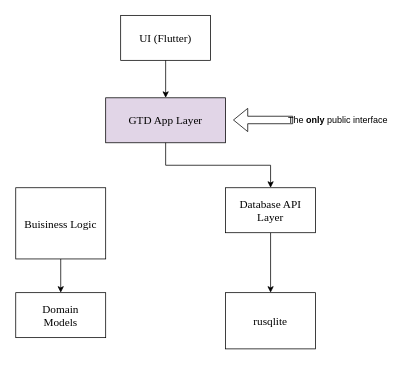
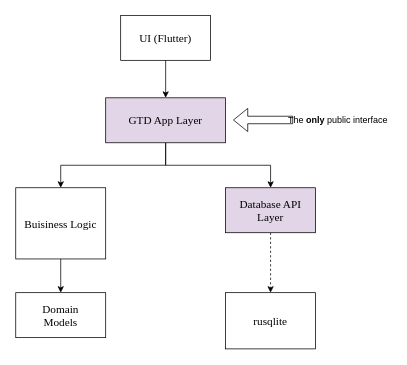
+ <mxCell id="4" value="" style="edgeStyle=orthogonalEdgeStyle;rounded=0;orthogonalLoop=1;jettySize=auto;html=1;" edge="1" parent="1" source="5" target="7"><mxGeometry relative="1" as="geometry" /></mxCell>
- <mxCell id="11" value="Database API Layer" style="whiteSpace=wrap;html=1;fontFamily=Georgia;rounded=0;fontSize=15;" vertex="1" parent="1"><mxGeometry x="300" y="250" width="120" height="60" as="geometry" /></mxCell>
+ <mxCell id="11" value="Database API Layer" style="whiteSpace=wrap;html=1;fontFamily=Georgia;rounded=0;fontSize=15;fillColor=#e1d5e7;" vertex="1" parent="1"><mxGeometry x="300" y="250" width="120" height="60" as="geometry" /></mxCell>
- <mxCell id="10" value="" style="edgeStyle=orthogonalEdgeStyle;rounded=0;orthogonalLoop=1;jettySize=auto;html=1;" edge="1" parent="1" source="11" target="14"><mxGeometry relative="1" as="geometry" /></mxCell>
+ <mxCell id="10" value="" style="edgeStyle=orthogonalEdgeStyle;rounded=0;orthogonalLoop=1;jettySize=auto;html=1;dashed=1;" edge="1" parent="1" source="11" target="14"><mxGeometry relative="1" as="geometry" /></mxCell>
